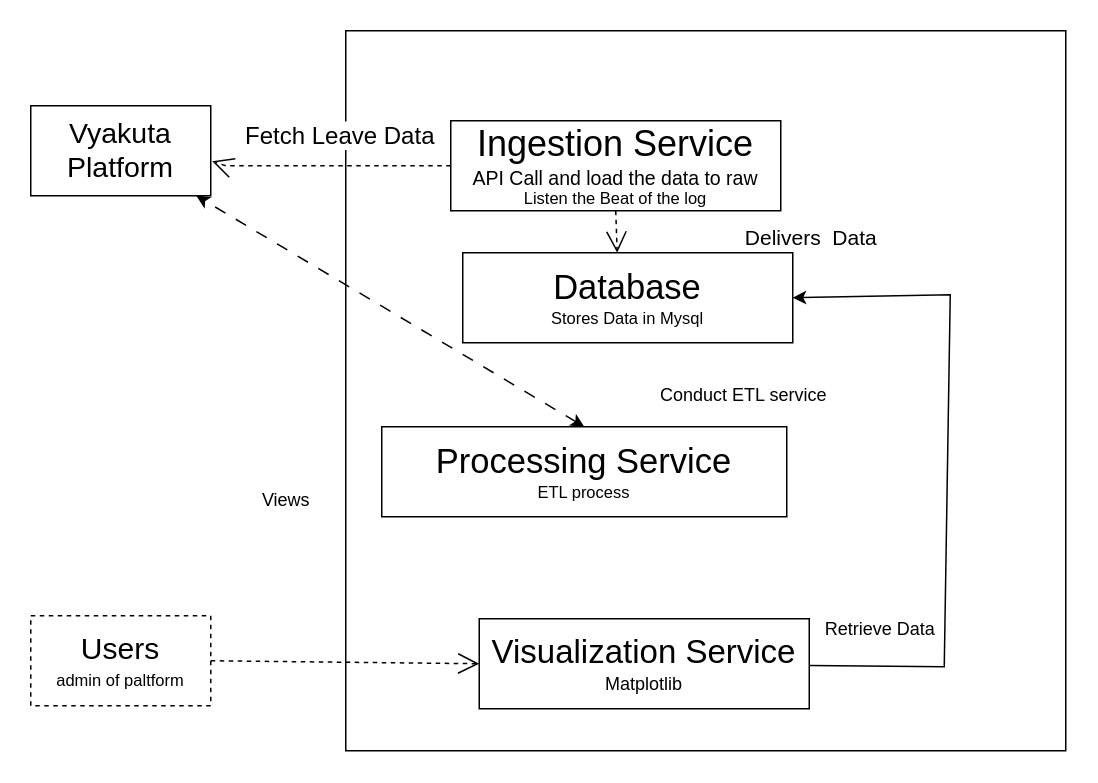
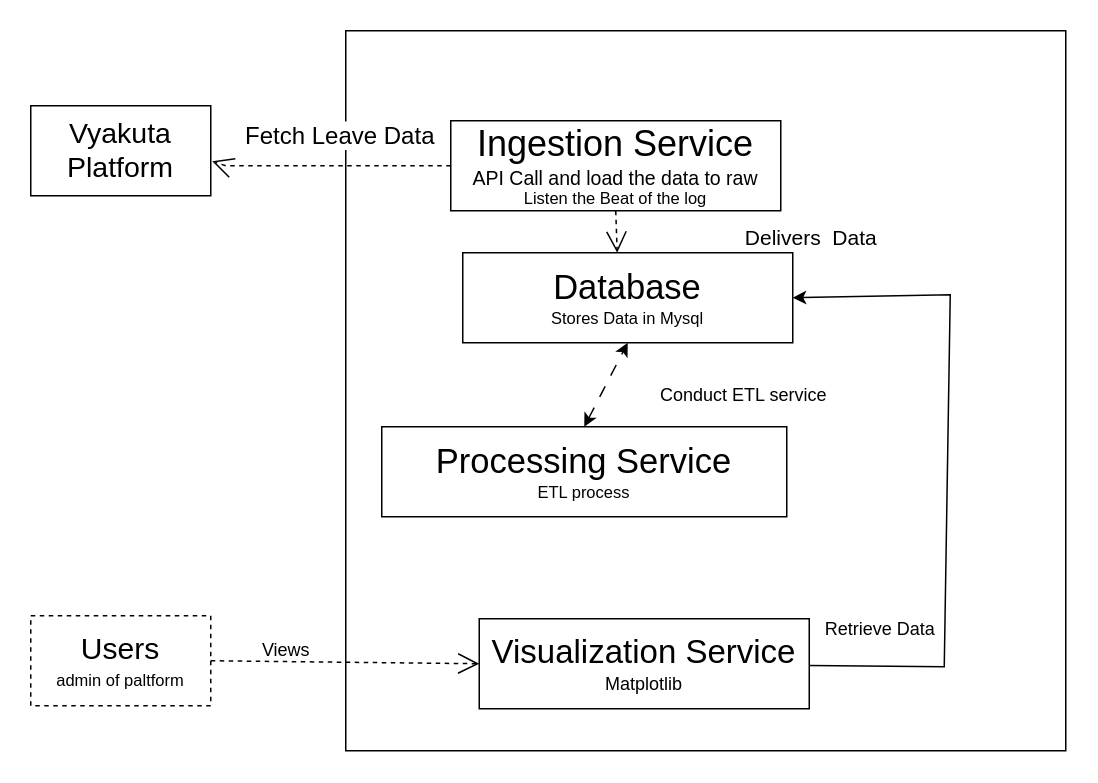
- <mxCell id="14" value="" style="endArrow=classic;startArrow=classic;html=1;rounded=0;exitX=0.5;exitY=0;exitDx=0;exitDy=0;dashed=1;dashPattern=8 8;" edge="1" parent="1" source="6" target="2"><mxGeometry width="50" height="50" relative="1" as="geometry"><mxPoint x="389" y="417" as="sourcePoint" /><mxPoint x="439" y="367" as="targetPoint" /></mxGeometry></mxCell>
+ <mxCell id="14" value="" style="endArrow=classic;startArrow=classic;html=1;rounded=0;entryX=0.5;entryY=1;entryDx=0;entryDy=0;exitX=0.5;exitY=0;exitDx=0;exitDy=0;dashed=1;dashPattern=8 8;" edge="1" parent="1" source="6" target="7"><mxGeometry width="50" height="50" relative="1" as="geometry"><mxPoint x="389" y="417" as="sourcePoint" /><mxPoint x="439" y="367" as="targetPoint" /></mxGeometry></mxCell>
- <mxCell id="12" value="&lt;div&gt;Views&lt;/div&gt;&lt;div&gt;&lt;br&gt;&lt;/div&gt;" style="text;html=1;align=center;verticalAlign=middle;resizable=0;points=[];autosize=1;strokeColor=none;fillColor=none;" parent="1" vertex="1"><mxGeometry x="160" y="320" width="60" height="40" as="geometry" /></mxCell>
+ <mxCell id="12" value="&lt;div&gt;Views&lt;/div&gt;&lt;div&gt;&lt;br&gt;&lt;/div&gt;" style="text;html=1;align=center;verticalAlign=middle;resizable=0;points=[];autosize=1;strokeColor=none;fillColor=none;" parent="1" vertex="1"><mxGeometry x="160" y="420" width="60" height="40" as="geometry" /></mxCell>
